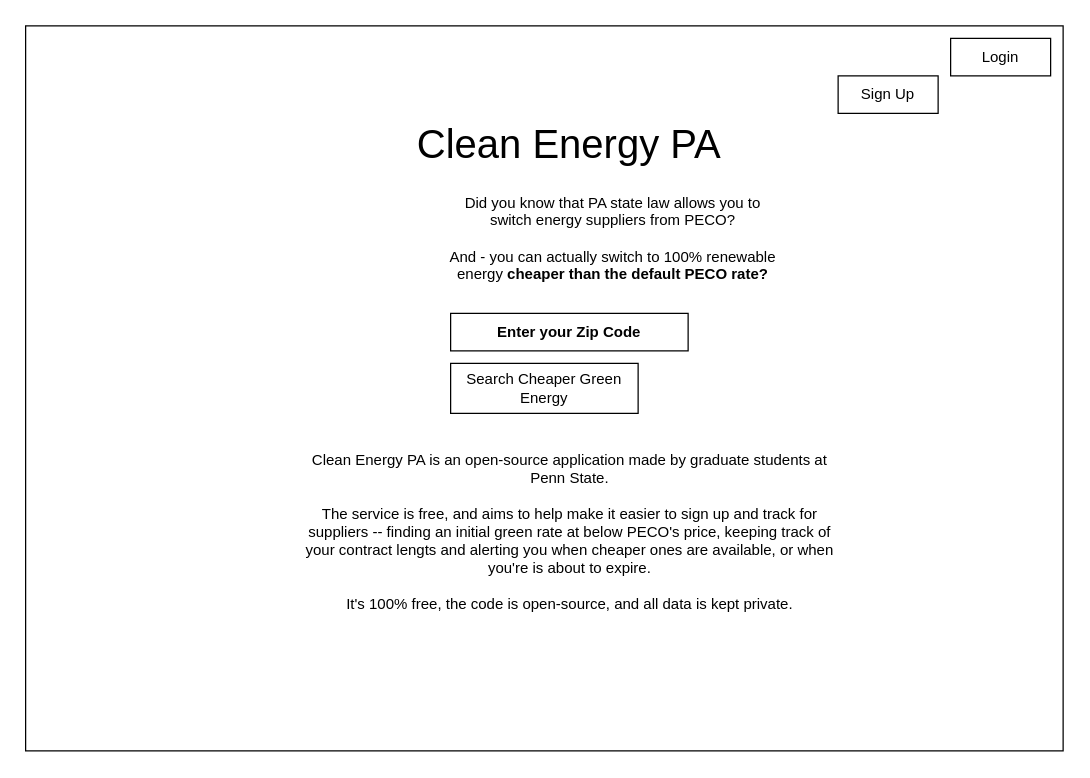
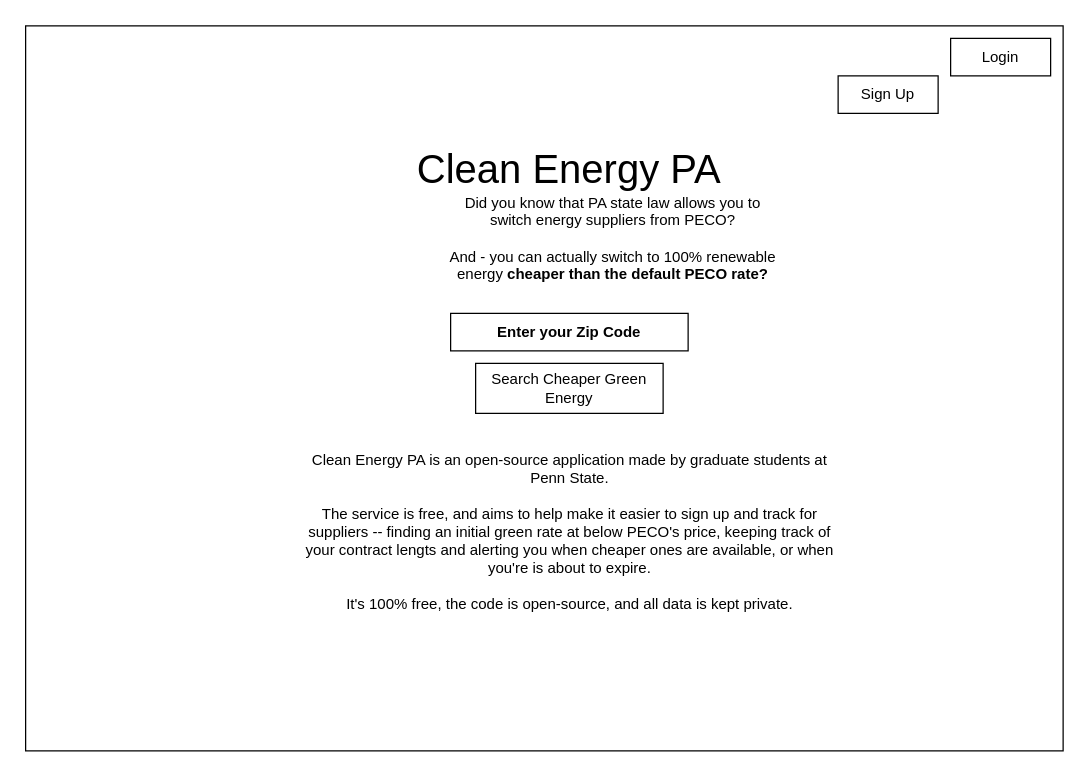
- <mxCell id="5" value="&lt;font style=&quot;font-size: 32px;&quot;&gt;Clean Energy PA&lt;/font&gt;" style="text;strokeColor=none;align=center;fillColor=none;html=1;verticalAlign=middle;whiteSpace=wrap;rounded=0;" parent="1" vertex="1"><mxGeometry x="135" y="100" width="640" height="30" as="geometry" /></mxCell>
+ <mxCell id="5" value="&lt;font style=&quot;font-size: 32px;&quot;&gt;Clean Energy PA&lt;/font&gt;" style="text;strokeColor=none;align=center;fillColor=none;html=1;verticalAlign=middle;whiteSpace=wrap;rounded=0;" parent="1" vertex="1"><mxGeometry x="135" y="120" width="640" height="30" as="geometry" /></mxCell>
- <mxCell id="4" value="Search Cheaper Green Energy" style="rounded=0;whiteSpace=wrap;html=1;" parent="1" vertex="1"><mxGeometry x="360" y="290" width="150" height="40" as="geometry" /></mxCell>
+ <mxCell id="4" value="Search Cheaper Green Energy" style="rounded=0;whiteSpace=wrap;html=1;" parent="1" vertex="1"><mxGeometry x="380" y="290" width="150" height="40" as="geometry" /></mxCell>
